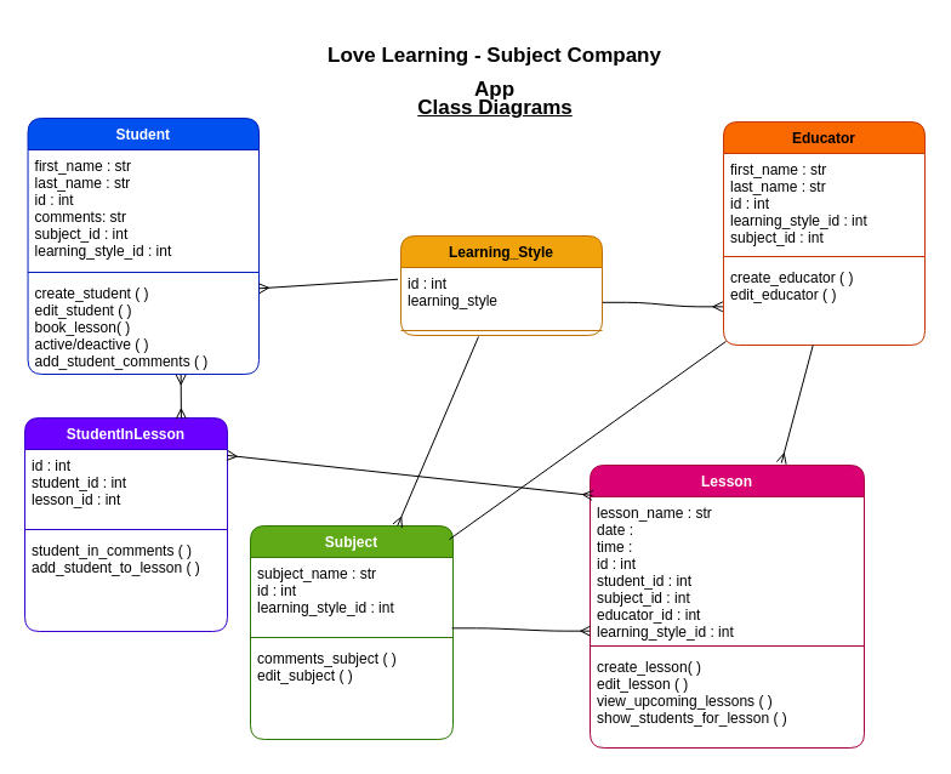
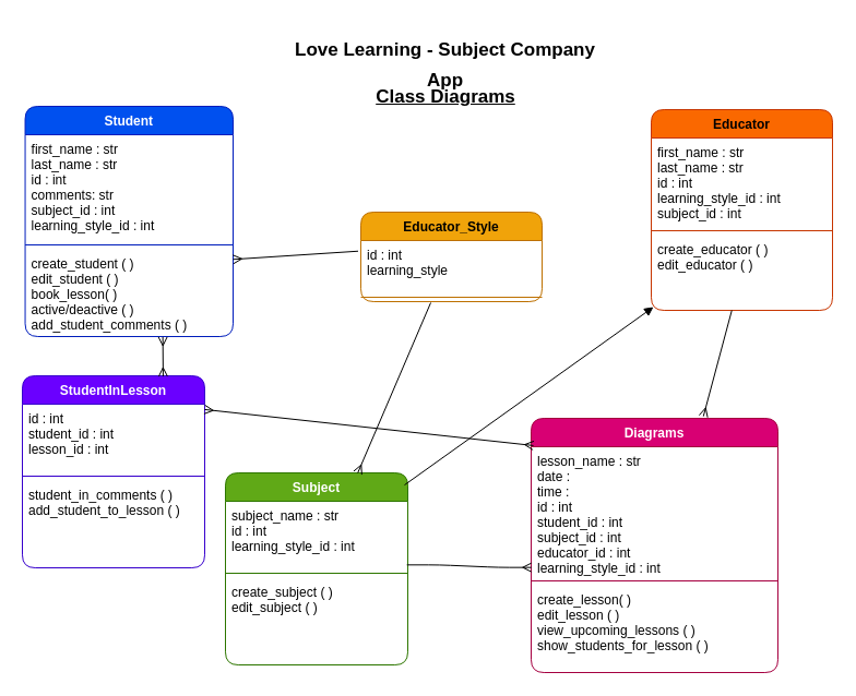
- <mxCell id="21" value="Learning_Style" style="swimlane;fontStyle=1;align=center;verticalAlign=top;childLayout=stackLayout;horizontal=1;startSize=26;horizontalStack=0;resizeParent=1;resizeParentMax=0;resizeLast=0;collapsible=1;marginBottom=0;rounded=1;fillColor=#f0a30a;strokeColor=#BD7000;fontColor=#000000;" parent="1" vertex="1"><mxGeometry x="330" y="194" width="166" height="82" as="geometry" /></mxCell>
+ <mxCell id="21" value="Educator_Style" style="swimlane;fontStyle=1;align=center;verticalAlign=top;childLayout=stackLayout;horizontal=1;startSize=26;horizontalStack=0;resizeParent=1;resizeParentMax=0;resizeLast=0;collapsible=1;marginBottom=0;rounded=1;fillColor=#f0a30a;strokeColor=#BD7000;fontColor=#000000;" parent="1" vertex="1"><mxGeometry x="330" y="194" width="166" height="82" as="geometry" /></mxCell>
- <mxCell id="24" style="edgeStyle=entityRelationEdgeStyle;html=1;exitX=1.001;exitY=0.6;exitDx=0;exitDy=0;entryX=-0.004;entryY=0.541;entryDx=0;entryDy=0;fontSize=17;endArrow=ERmany;endFill=0;exitPerimeter=0;entryPerimeter=0;fontColor=#000000;strokeColor=#000000;" parent="1" source="22" target="15" edge="1"><mxGeometry relative="1" as="geometry" /></mxCell>
- <mxCell id="26" value="" style="endArrow=none;html=1;fontSize=17;entryX=0.012;entryY=0.956;entryDx=0;entryDy=0;exitX=0.982;exitY=0.063;exitDx=0;exitDy=0;exitPerimeter=0;entryPerimeter=0;fontColor=#000000;strokeColor=#000000;" parent="1" source="8" target="15" edge="1"><mxGeometry width="50" height="50" relative="1" as="geometry"><mxPoint x="350" y="385" as="sourcePoint" /><mxPoint x="632" y="268" as="targetPoint" /></mxGeometry></mxCell>
+ <mxCell id="26" value="" style="endArrow=block;html=1;fontSize=17;entryX=0.012;entryY=0.956;entryDx=0;entryDy=0;exitX=0.982;exitY=0.063;exitDx=0;exitDy=0;exitPerimeter=0;entryPerimeter=0;fontColor=#000000;strokeColor=#000000;" parent="1" source="8" target="15" edge="1"><mxGeometry width="50" height="50" relative="1" as="geometry"><mxPoint x="350" y="385" as="sourcePoint" /><mxPoint x="632" y="268" as="targetPoint" /></mxGeometry></mxCell>
- <mxCell id="16" value="Lesson" style="swimlane;fontStyle=1;align=center;verticalAlign=top;childLayout=stackLayout;horizontal=1;startSize=26;horizontalStack=0;resizeParent=1;resizeParentMax=0;resizeLast=0;collapsible=1;marginBottom=0;rounded=1;fontColor=#ffffff;fillColor=#d80073;strokeColor=#A50040;" parent="1" vertex="1"><mxGeometry x="486" y="383" width="226" height="233" as="geometry" /></mxCell>
+ <mxCell id="16" value="Diagrams" style="swimlane;fontStyle=1;align=center;verticalAlign=top;childLayout=stackLayout;horizontal=1;startSize=26;horizontalStack=0;resizeParent=1;resizeParentMax=0;resizeLast=0;collapsible=1;marginBottom=0;rounded=1;fontColor=#ffffff;fillColor=#d80073;strokeColor=#A50040;" parent="1" vertex="1"><mxGeometry x="486" y="383" width="226" height="233" as="geometry" /></mxCell>
- <mxCell id="11" value="comments_subject ( )&#10;edit_subject ( )&#10;" style="text;strokeColor=none;fillColor=none;align=left;verticalAlign=top;spacingLeft=4;spacingRight=4;overflow=hidden;rotatable=0;points=[[0,0.5],[1,0.5]];portConstraint=eastwest;rounded=1;fontColor=#000000;" parent="8" vertex="1"><mxGeometry y="96" width="167" height="80" as="geometry" /></mxCell>
+ <mxCell id="11" value="create_subject ( )&#10;edit_subject ( )&#10;" style="text;strokeColor=none;fillColor=none;align=left;verticalAlign=top;spacingLeft=4;spacingRight=4;overflow=hidden;rotatable=0;points=[[0,0.5],[1,0.5]];portConstraint=eastwest;rounded=1;fontColor=#000000;" parent="8" vertex="1"><mxGeometry y="96" width="167" height="80" as="geometry" /></mxCell>
